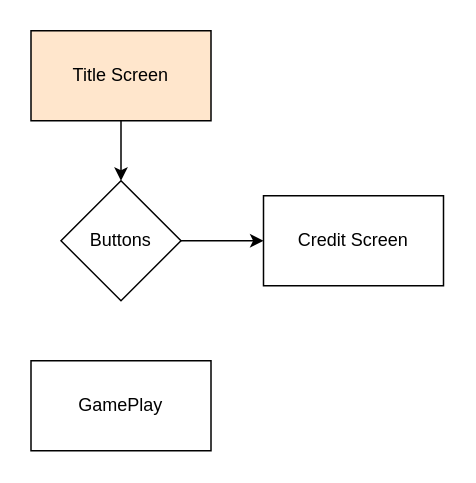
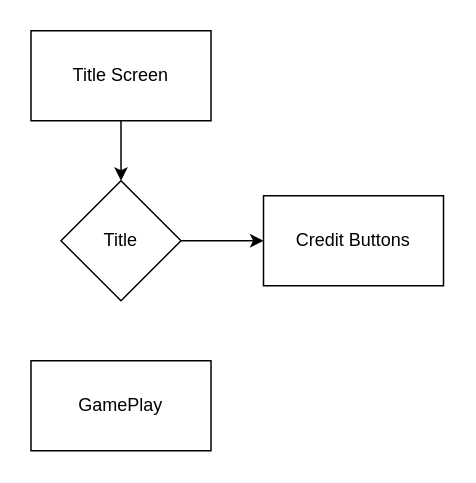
- <mxCell id="3" value="Title Screen" style="rounded=0;whiteSpace=wrap;html=1;fillColor=#ffe6cc;" vertex="1" parent="1"><mxGeometry x="20" y="20" width="120" height="60" as="geometry" /></mxCell>
+ <mxCell id="3" value="Title Screen" style="rounded=0;whiteSpace=wrap;html=1;" vertex="1" parent="1"><mxGeometry x="20" y="20" width="120" height="60" as="geometry" /></mxCell>
- <mxCell id="5" value="Buttons" style="rhombus;whiteSpace=wrap;html=1;" vertex="1" parent="1"><mxGeometry x="40" y="120" width="80" height="80" as="geometry" /></mxCell>
+ <mxCell id="5" value="Title" style="rhombus;whiteSpace=wrap;html=1;" vertex="1" parent="1"><mxGeometry x="40" y="120" width="80" height="80" as="geometry" /></mxCell>
- <mxCell id="6" value="Credit Screen" style="rounded=0;whiteSpace=wrap;html=1;" vertex="1" parent="1"><mxGeometry x="175" y="130" width="120" height="60" as="geometry" /></mxCell>
+ <mxCell id="6" value="Credit Buttons" style="rounded=0;whiteSpace=wrap;html=1;" vertex="1" parent="1"><mxGeometry x="175" y="130" width="120" height="60" as="geometry" /></mxCell>
